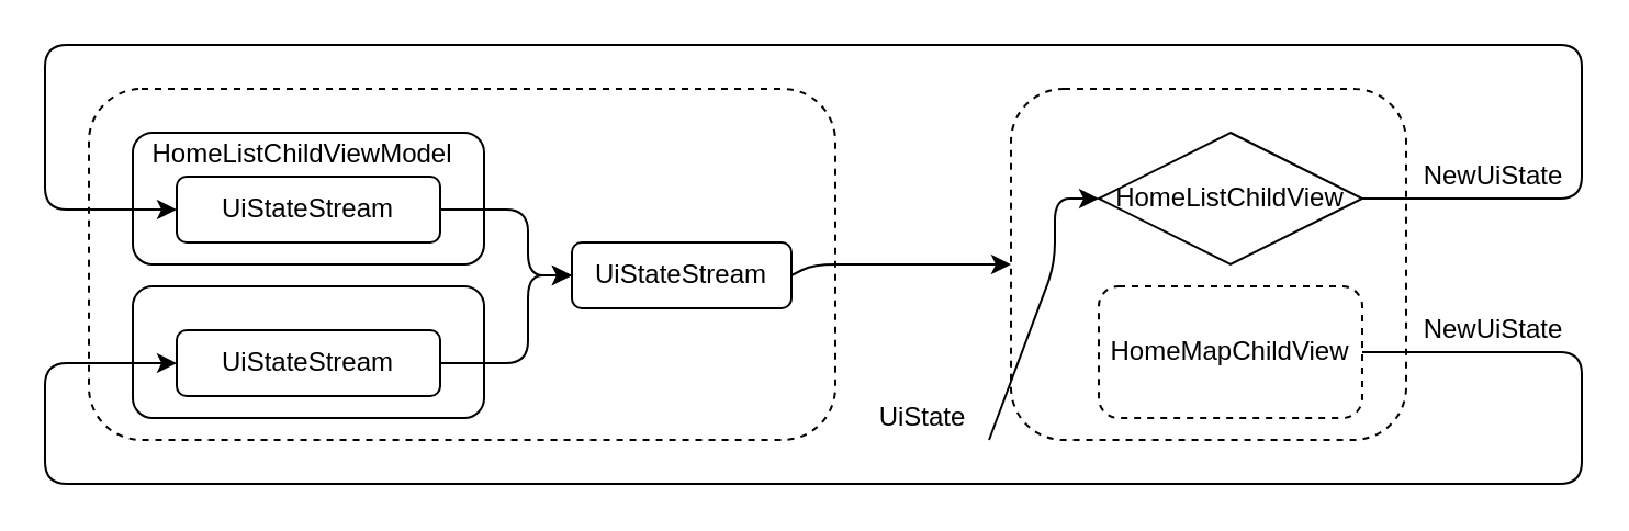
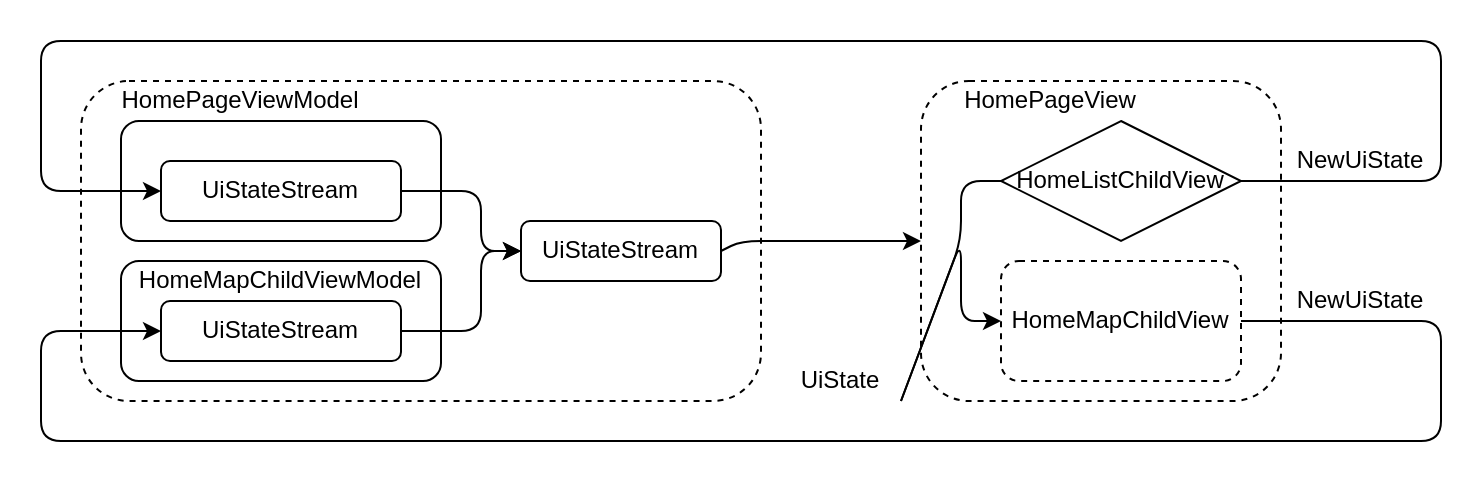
+ <mxCell id="5" value="HomePageViewModel" style="text;html=1;strokeColor=none;fillColor=none;align=center;verticalAlign=middle;whiteSpace=wrap;rounded=0;" parent="1" vertex="1"><mxGeometry x="60" y="40" width="120" height="20" as="geometry" /></mxCell>
+ <mxCell id="15" value="HomePageView" style="text;html=1;strokeColor=none;fillColor=none;align=center;verticalAlign=middle;whiteSpace=wrap;rounded=0;" parent="1" vertex="1"><mxGeometry x="480" y="40" width="90" height="20" as="geometry" /></mxCell>
- <mxCell id="6" value="HomeListChildViewModel" style="text;html=1;strokeColor=none;fillColor=none;align=center;verticalAlign=middle;whiteSpace=wrap;rounded=0;" parent="1" vertex="1"><mxGeometry x="70" y="60" width="135" height="20" as="geometry" /></mxCell>
- <mxCell id="20" style="edgeStyle=none;html=1;exitX=1;exitY=1;exitDx=0;exitDy=0;entryX=0;entryY=0.5;entryDx=0;entryDy=0;" parent="1" source="22" target="17" edge="1"><mxGeometry relative="1" as="geometry"><Array as="points"><mxPoint x="480" y="120" /><mxPoint x="480" y="90" /></Array></mxGeometry></mxCell>
+ <mxCell id="20" style="edgeStyle=none;html=1;exitX=1;exitY=1;exitDx=0;exitDy=0;entryX=0;entryY=0.5;entryDx=0;entryDy=0;endArrow=none;" parent="1" source="22" target="17" edge="1"><mxGeometry relative="1" as="geometry"><Array as="points"><mxPoint x="480" y="120" /><mxPoint x="480" y="90" /></Array></mxGeometry></mxCell>
+ <mxCell id="7" value="HomeMapChildViewModel" style="text;html=1;strokeColor=none;fillColor=none;align=center;verticalAlign=middle;whiteSpace=wrap;rounded=0;" parent="1" vertex="1"><mxGeometry x="70" y="130" width="140" height="20" as="geometry" /></mxCell>
+ <mxCell id="21" style="edgeStyle=none;html=1;exitX=1;exitY=1;exitDx=0;exitDy=0;entryX=0;entryY=0.5;entryDx=0;entryDy=0;" parent="1" source="22" target="19" edge="1"><mxGeometry relative="1" as="geometry"><Array as="points"><mxPoint x="480" y="120" /><mxPoint x="480" y="160" /></Array></mxGeometry></mxCell>
